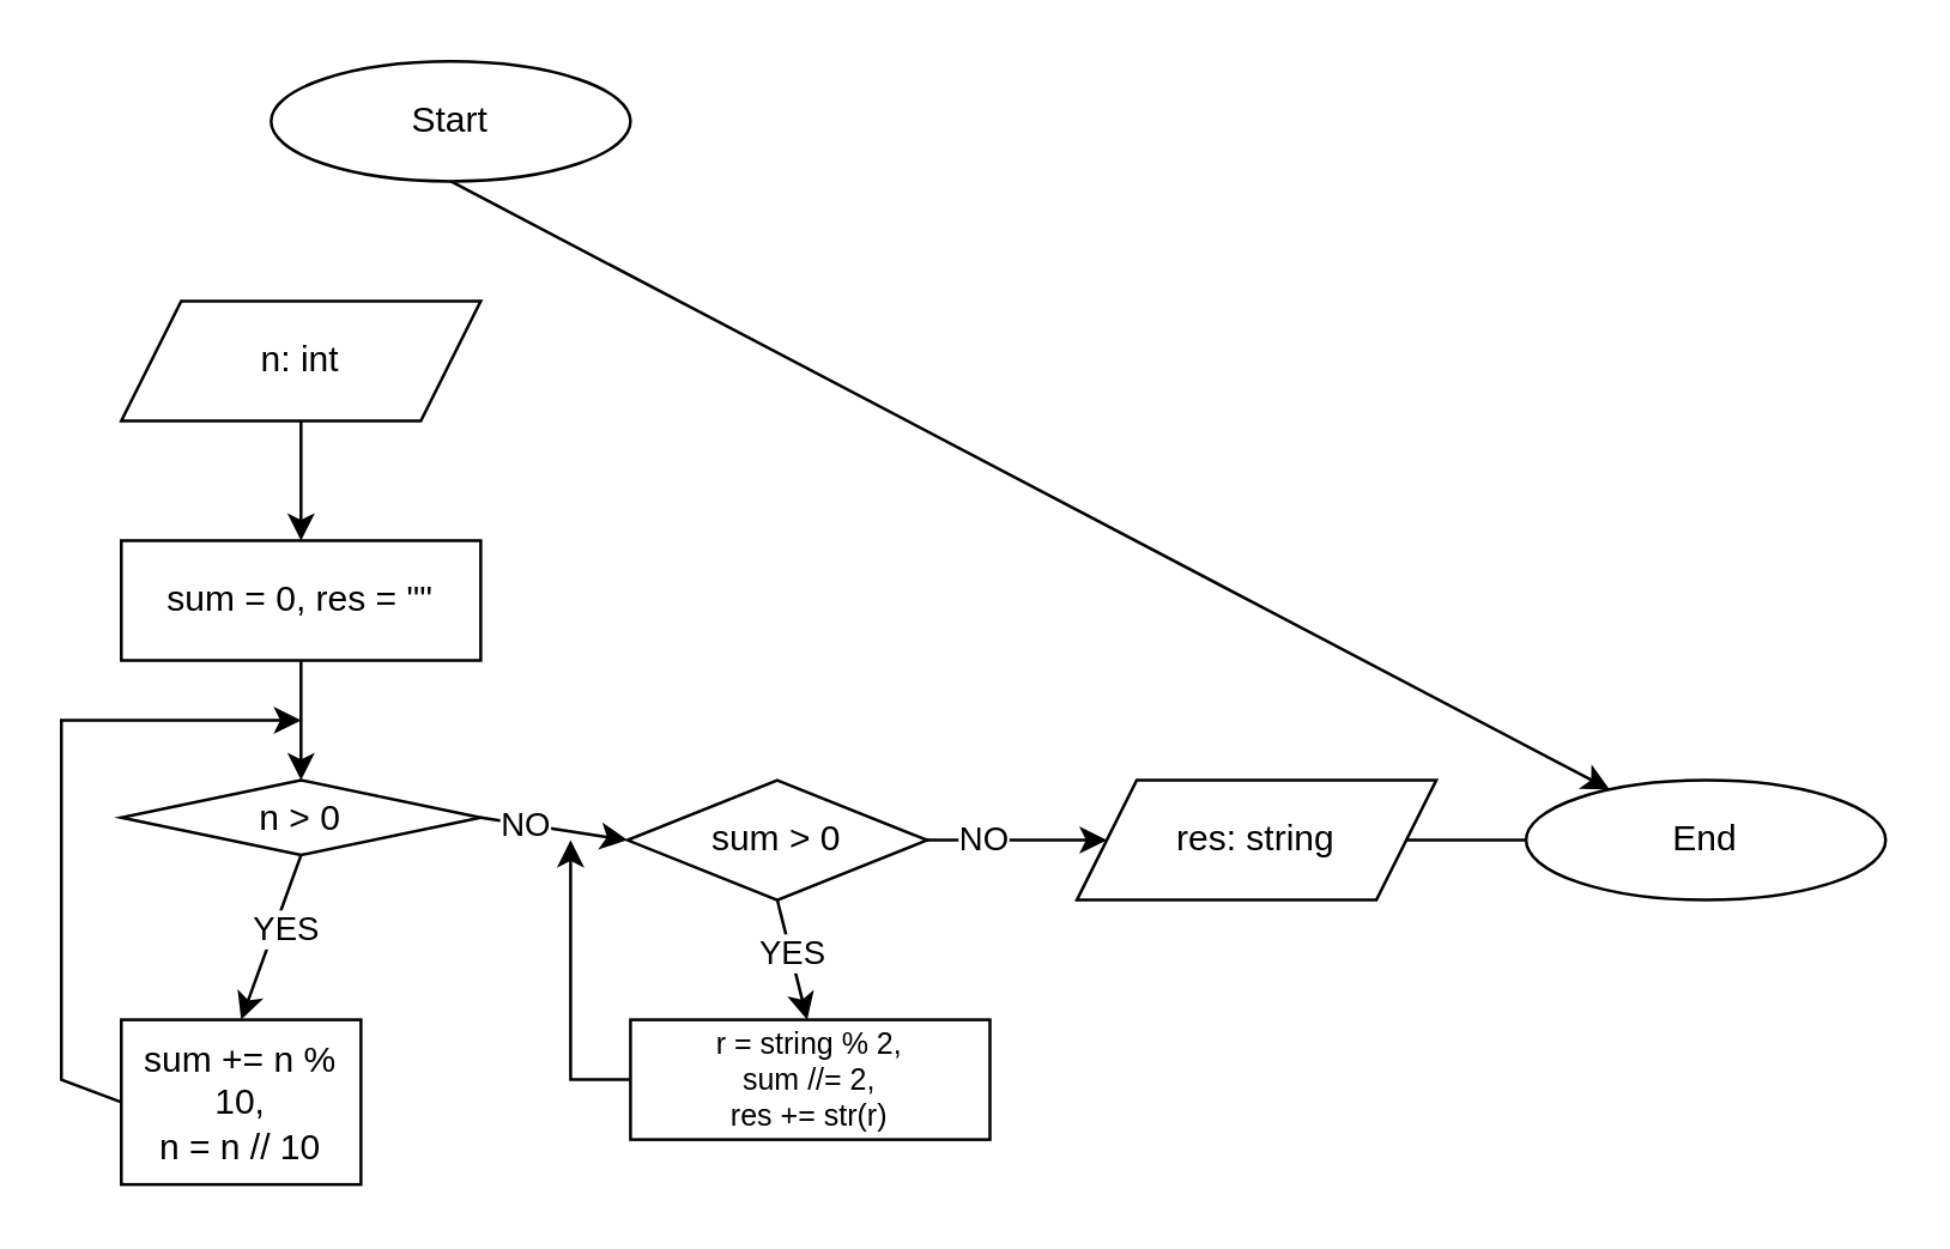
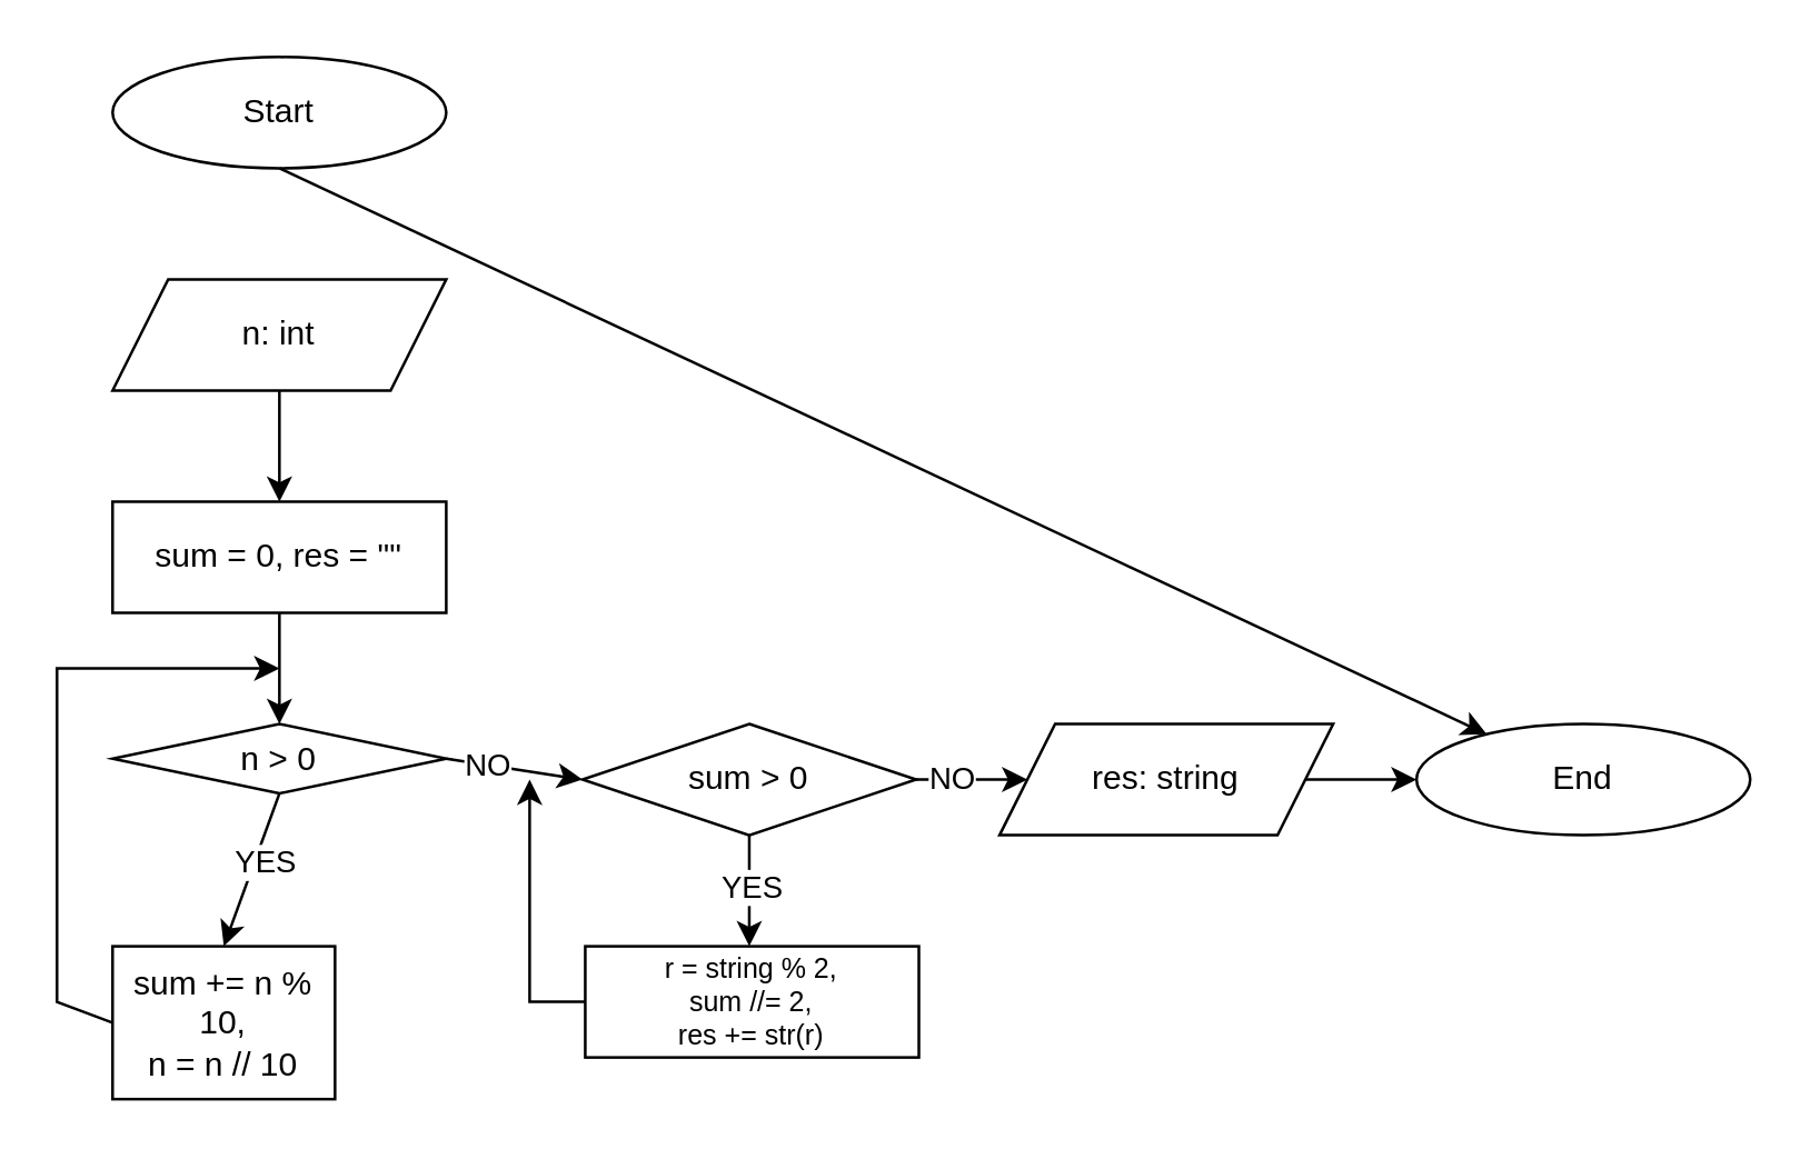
- <mxCell id="2" value="Start" style="ellipse;whiteSpace=wrap;html=1;" parent="1" vertex="1"><mxGeometry x="90" y="20" width="120" height="40" as="geometry" /></mxCell>
+ <mxCell id="2" value="Start" style="ellipse;whiteSpace=wrap;html=1;" parent="1" vertex="1"><mxGeometry x="40" y="20" width="120" height="40" as="geometry" /></mxCell>
- <mxCell id="16" value="sum &amp;gt; 0" style="rhombus;whiteSpace=wrap;html=1;" parent="1" vertex="1"><mxGeometry x="209" y="260" width="100" height="40" as="geometry" /></mxCell>
+ <mxCell id="16" value="sum &amp;gt; 0" style="rhombus;whiteSpace=wrap;html=1;" parent="1" vertex="1"><mxGeometry x="209" y="260" width="120" height="40" as="geometry" /></mxCell>
- <mxCell id="23" value="" style="endArrow=none;html=1;rounded=0;exitX=1;exitY=0.5;exitDx=0;exitDy=0;entryX=0;entryY=0.5;entryDx=0;entryDy=0;" parent="1" source="19" target="22" edge="1"><mxGeometry width="50" height="50" relative="1" as="geometry"><mxPoint x="339" y="290" as="sourcePoint" /><mxPoint x="379" y="290" as="targetPoint" /></mxGeometry></mxCell>
+ <mxCell id="23" value="" style="endArrow=classic;html=1;rounded=0;exitX=1;exitY=0.5;exitDx=0;exitDy=0;entryX=0;entryY=0.5;entryDx=0;entryDy=0;" parent="1" source="19" target="22" edge="1"><mxGeometry width="50" height="50" relative="1" as="geometry"><mxPoint x="339" y="290" as="sourcePoint" /><mxPoint x="379" y="290" as="targetPoint" /></mxGeometry></mxCell>
